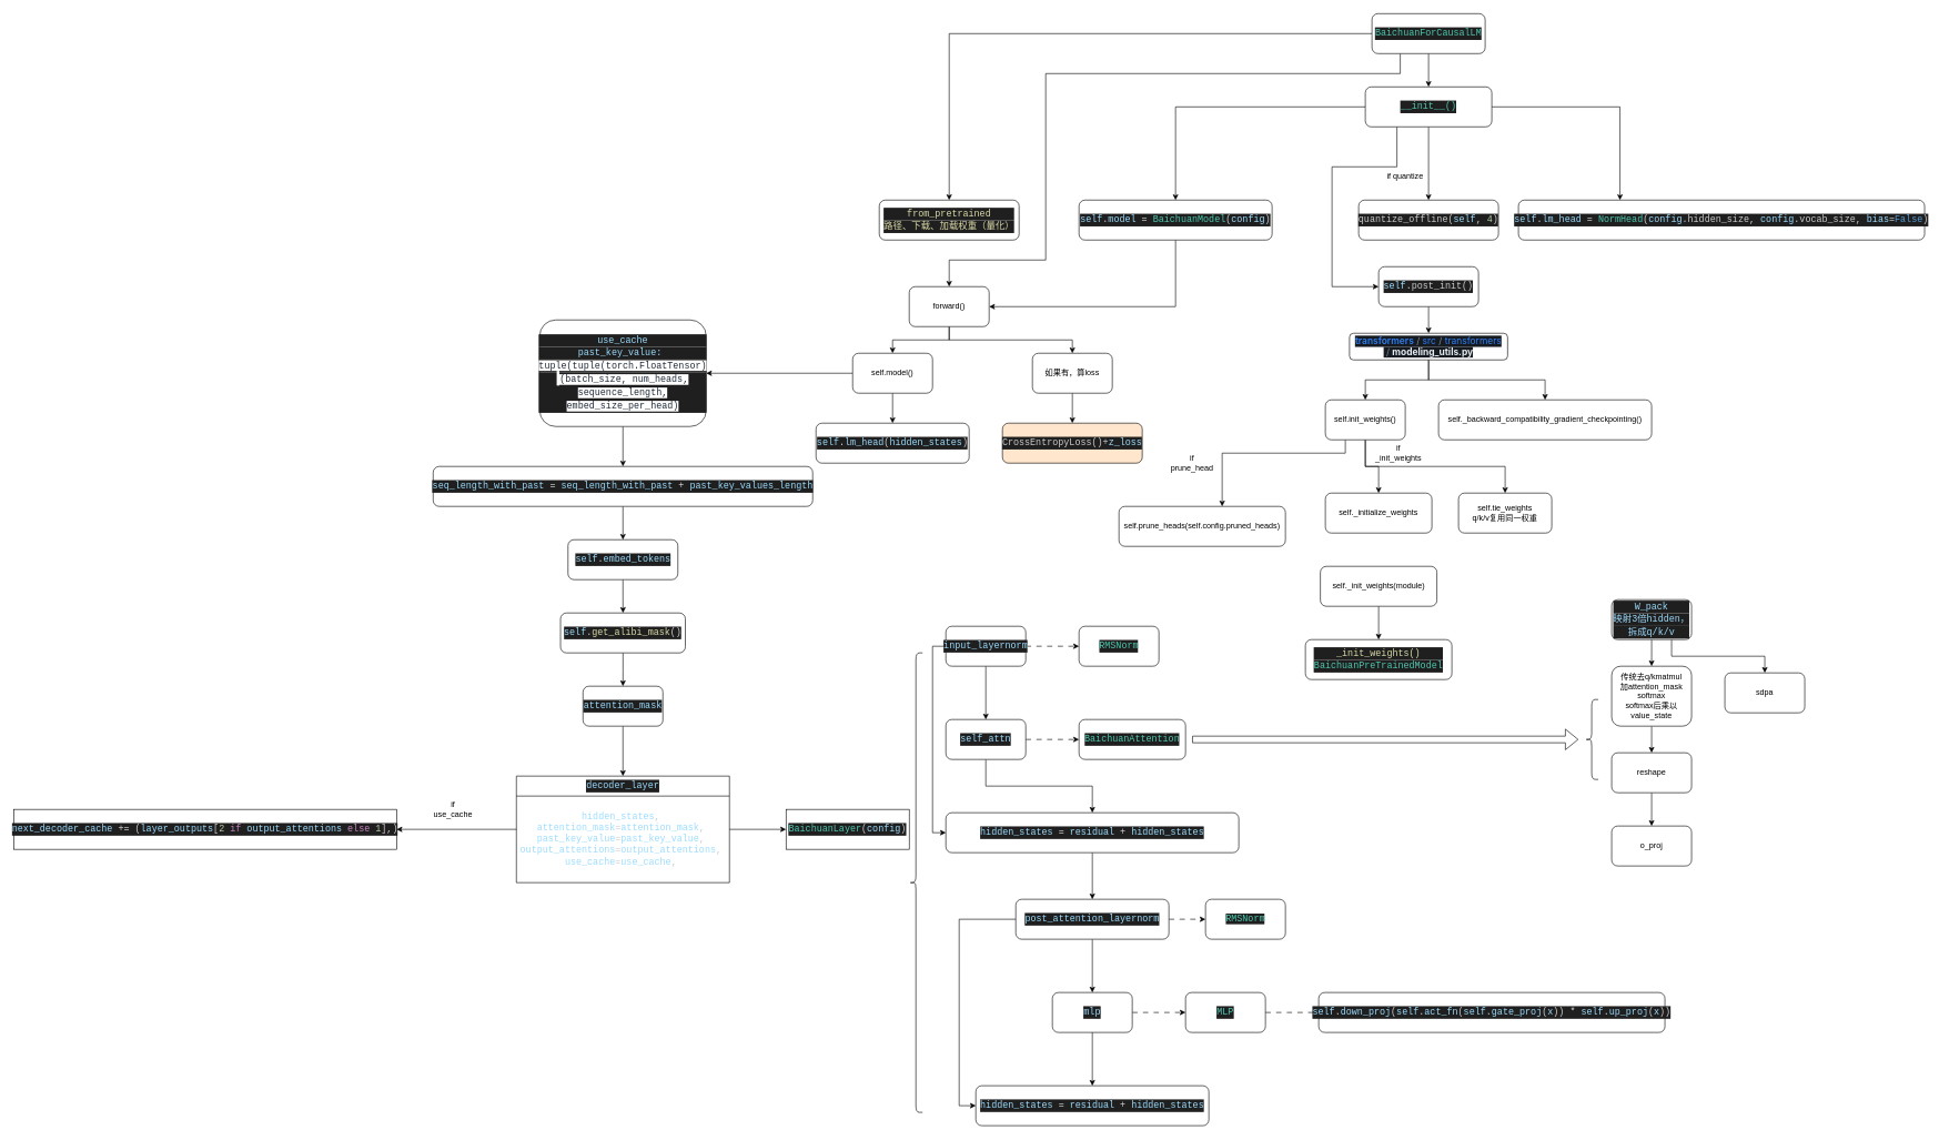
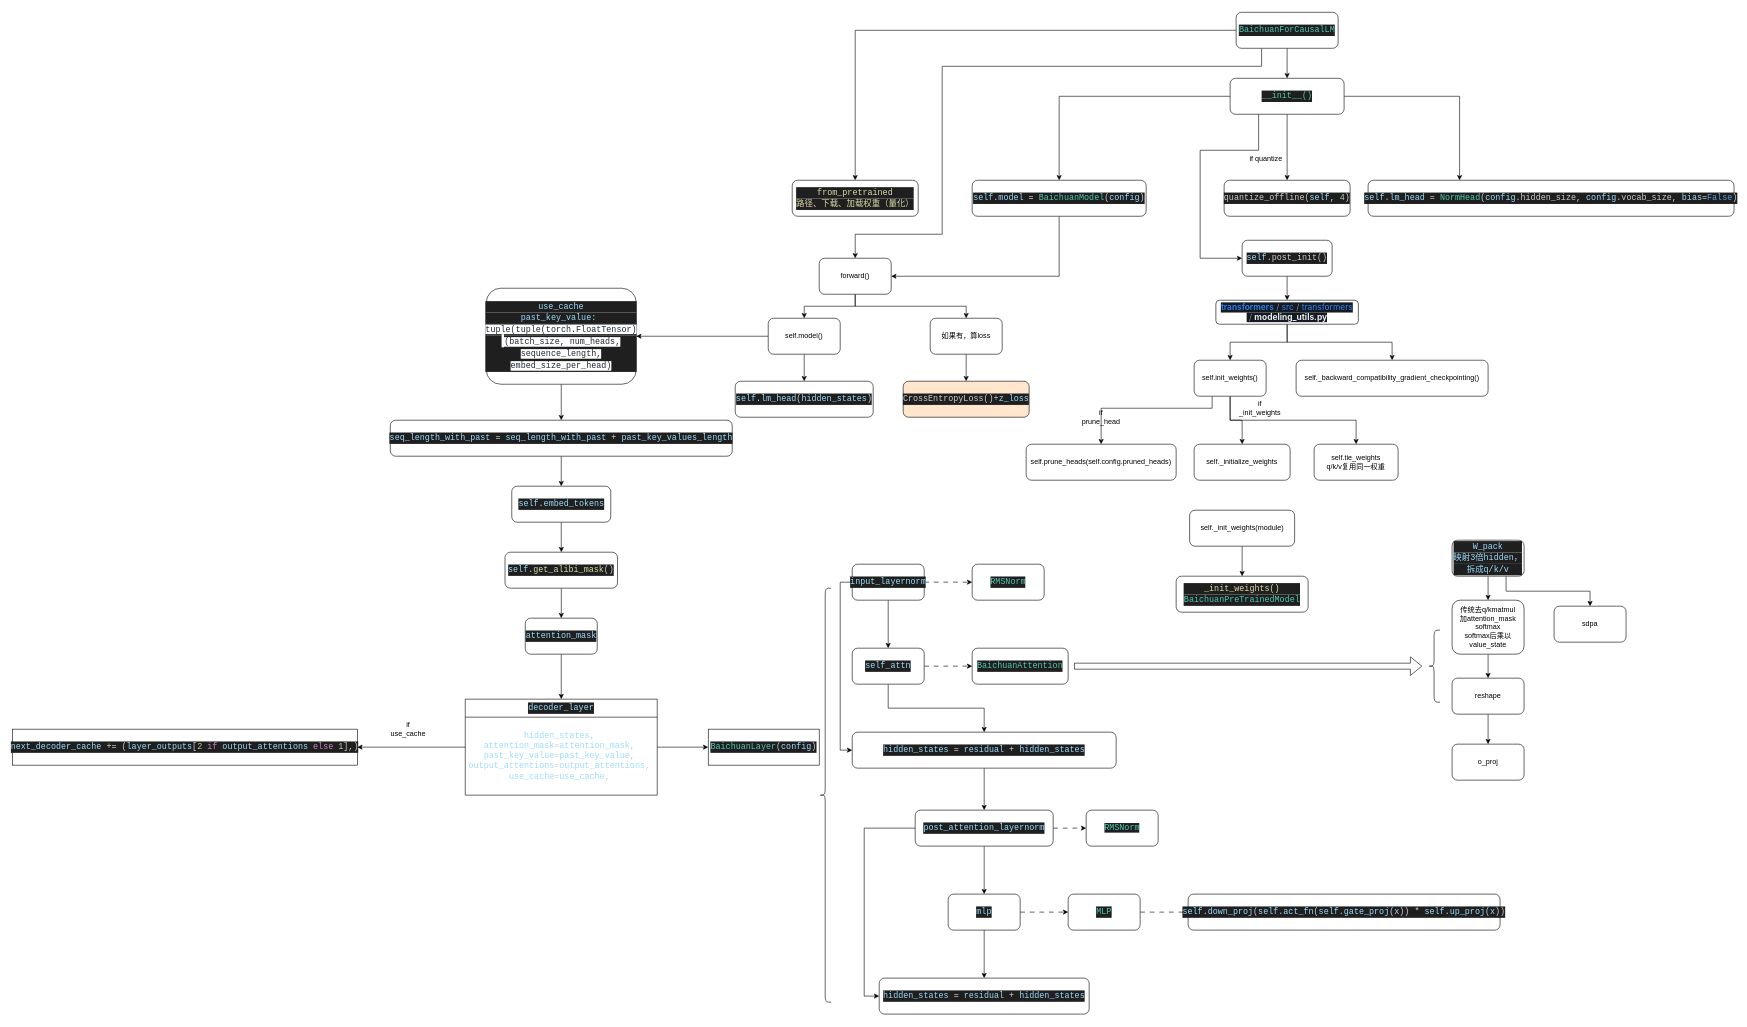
- <mxCell id="23" value="if prune_head" style="text;html=1;align=center;verticalAlign=middle;whiteSpace=wrap;rounded=0;" vertex="1" parent="1"><mxGeometry x="1760" y="680" width="60" height="30" as="geometry" /></mxCell>
+ <mxCell id="23" value="if prune_head" style="text;html=1;align=center;verticalAlign=middle;whiteSpace=wrap;rounded=0;" vertex="1" parent="1"><mxGeometry x="1805" y="680" width="60" height="30" as="geometry" /></mxCell>
- <mxCell id="22" value="self.prune_heads(self.config.pruned_heads)" style="whiteSpace=wrap;html=1;rounded=1;" vertex="1" parent="1"><mxGeometry x="1680" y="760" width="250" height="60" as="geometry" /></mxCell>
+ <mxCell id="22" value="self.prune_heads(self.config.pruned_heads)" style="whiteSpace=wrap;html=1;rounded=1;" vertex="1" parent="1"><mxGeometry x="1710" y="740" width="250" height="60" as="geometry" /></mxCell>
